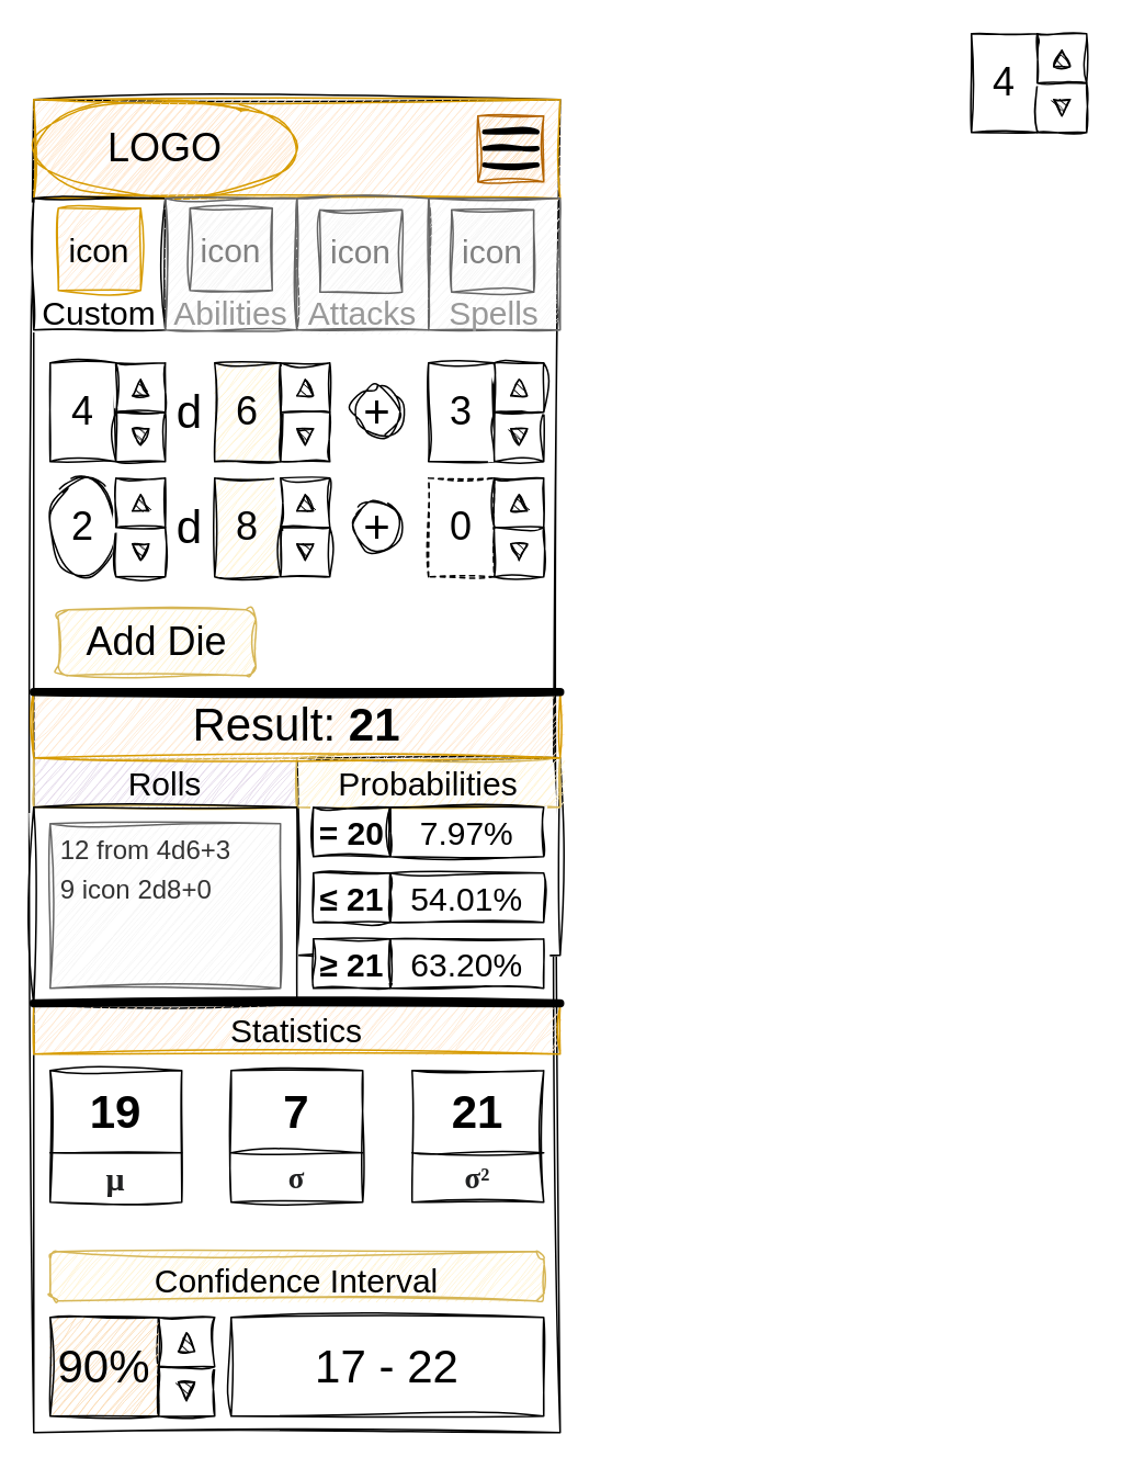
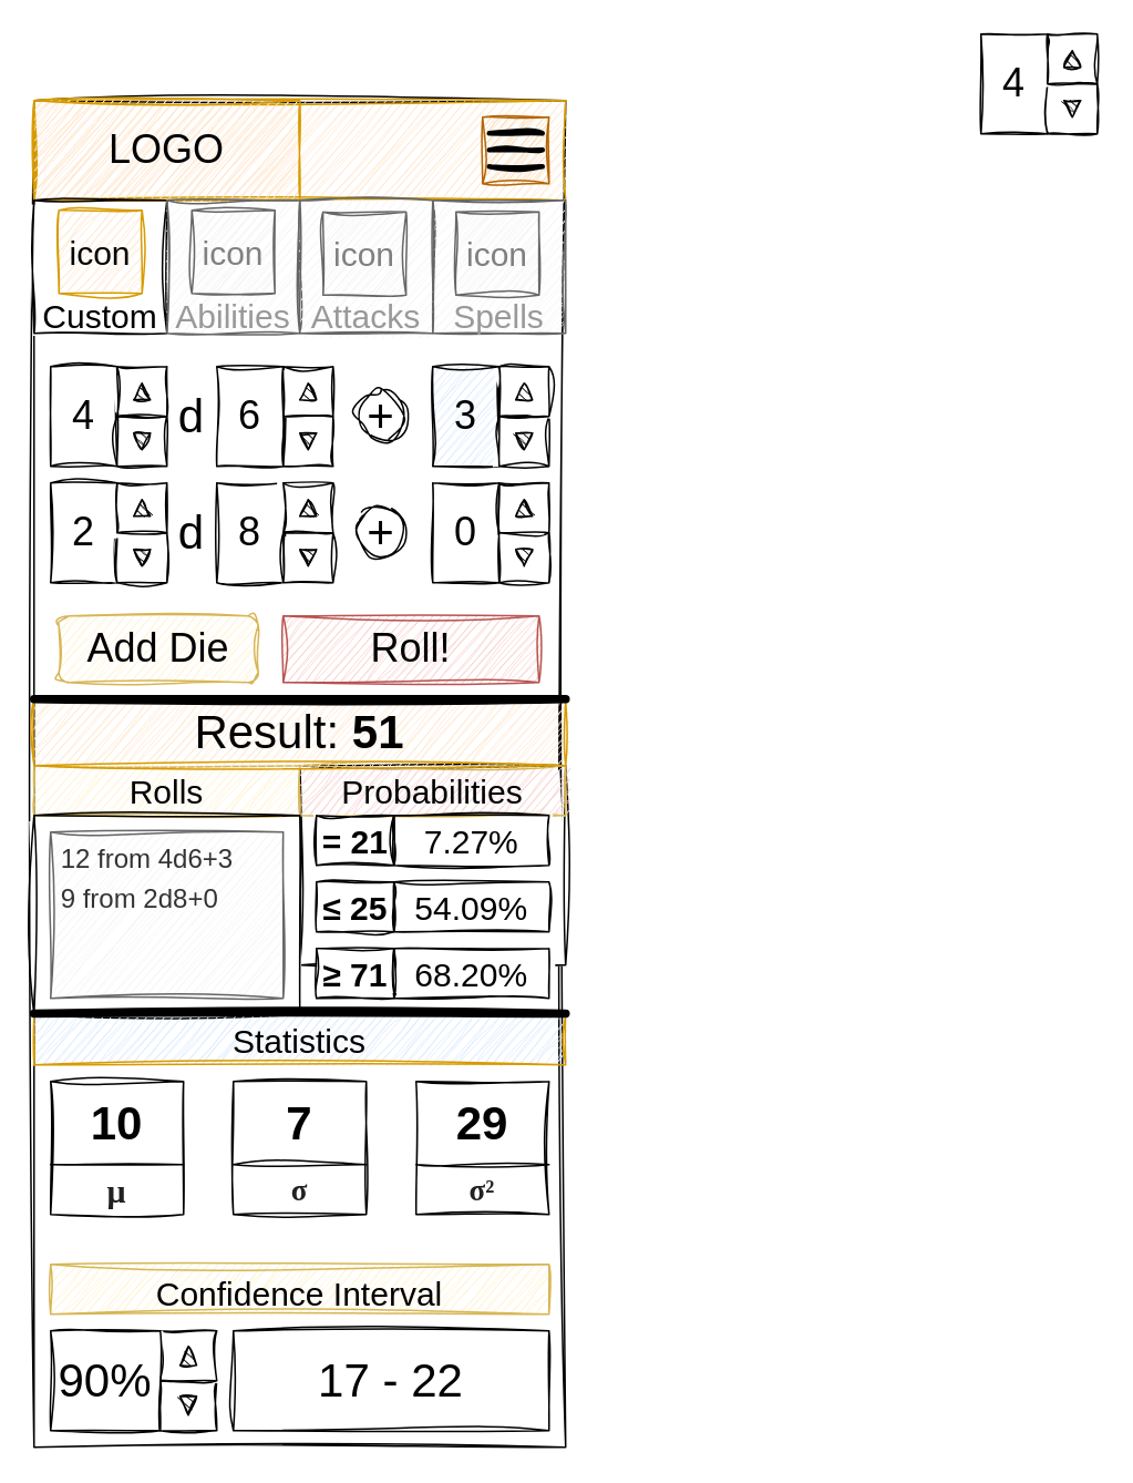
- <mxCell id="4" value="&lt;font style=&quot;font-size: 24px;&quot;&gt;LOGO&lt;/font&gt;" style="ellipse;whiteSpace=wrap;html=1;fillColor=#ffe6cc;strokeColor=#d79b00;sketch=1;curveFitting=1;jiggle=2;" vertex="1" parent="1"><mxGeometry x="20" y="60" width="160" height="60" as="geometry" /></mxCell>
+ <mxCell id="4" value="&lt;font style=&quot;font-size: 24px;&quot;&gt;LOGO&lt;/font&gt;" style="rounded=0;whiteSpace=wrap;html=1;fillColor=#ffe6cc;strokeColor=#d79b00;sketch=1;curveFitting=1;jiggle=2;" vertex="1" parent="1"><mxGeometry x="20" y="60" width="160" height="60" as="geometry" /></mxCell>
- <mxCell id="29" value="&lt;font style=&quot;font-size: 24px;&quot;&gt;6&lt;/font&gt;" style="rounded=0;whiteSpace=wrap;html=1;strokeColor=#000000;fontSize=20;fontColor=#000000;sketch=1;curveFitting=1;jiggle=2;fillColor=#fff2cc;" vertex="1" parent="28"><mxGeometry width="40" height="60" as="geometry" /></mxCell>
+ <mxCell id="29" value="&lt;font style=&quot;font-size: 24px;&quot;&gt;6&lt;/font&gt;" style="rounded=0;whiteSpace=wrap;html=1;strokeColor=#000000;fontSize=20;fontColor=#000000;sketch=1;curveFitting=1;jiggle=2;" vertex="1" parent="28"><mxGeometry width="40" height="60" as="geometry" /></mxCell>
- <mxCell id="36" value="&lt;font style=&quot;font-size: 24px;&quot;&gt;3&lt;/font&gt;" style="rounded=0;whiteSpace=wrap;html=1;strokeColor=#000000;fontSize=20;fontColor=#000000;sketch=1;curveFitting=1;jiggle=2;" vertex="1" parent="35"><mxGeometry width="40" height="60" as="geometry" /></mxCell>
+ <mxCell id="36" value="&lt;font style=&quot;font-size: 24px;&quot;&gt;3&lt;/font&gt;" style="rounded=0;whiteSpace=wrap;html=1;strokeColor=#000000;fontSize=20;fontColor=#000000;sketch=1;curveFitting=1;jiggle=2;fillColor=#dae8fc;" vertex="1" parent="35"><mxGeometry width="40" height="60" as="geometry" /></mxCell>
- <mxCell id="43" value="&lt;font style=&quot;font-size: 24px;&quot;&gt;2&lt;/font&gt;" style="ellipse;whiteSpace=wrap;html=1;strokeColor=#000000;fontSize=20;fontColor=#000000;sketch=1;curveFitting=1;jiggle=2;" vertex="1" parent="42"><mxGeometry width="40" height="60" as="geometry" /></mxCell>
+ <mxCell id="43" value="&lt;font style=&quot;font-size: 24px;&quot;&gt;2&lt;/font&gt;" style="rounded=0;whiteSpace=wrap;html=1;strokeColor=#000000;fontSize=20;fontColor=#000000;sketch=1;curveFitting=1;jiggle=2;" vertex="1" parent="42"><mxGeometry width="40" height="60" as="geometry" /></mxCell>
- <mxCell id="49" value="&lt;font style=&quot;font-size: 24px;&quot;&gt;8&lt;/font&gt;" style="rounded=0;whiteSpace=wrap;html=1;strokeColor=#000000;fontSize=20;fontColor=#000000;sketch=1;curveFitting=1;jiggle=2;fillColor=#fff2cc;" vertex="1" parent="48"><mxGeometry width="40" height="60" as="geometry" /></mxCell>
+ <mxCell id="49" value="&lt;font style=&quot;font-size: 24px;&quot;&gt;8&lt;/font&gt;" style="rounded=0;whiteSpace=wrap;html=1;strokeColor=#000000;fontSize=20;fontColor=#000000;sketch=1;curveFitting=1;jiggle=2;" vertex="1" parent="48"><mxGeometry width="40" height="60" as="geometry" /></mxCell>
- <mxCell id="56" value="&lt;font style=&quot;font-size: 24px;&quot;&gt;0&lt;/font&gt;" style="rounded=0;whiteSpace=wrap;html=1;strokeColor=#000000;fontSize=20;fontColor=#000000;sketch=1;curveFitting=1;jiggle=2;dashed=1;" vertex="1" parent="55"><mxGeometry width="40" height="60" as="geometry" /></mxCell>
+ <mxCell id="56" value="&lt;font style=&quot;font-size: 24px;&quot;&gt;0&lt;/font&gt;" style="rounded=0;whiteSpace=wrap;html=1;strokeColor=#000000;fontSize=20;fontColor=#000000;sketch=1;curveFitting=1;jiggle=2;" vertex="1" parent="55"><mxGeometry width="40" height="60" as="geometry" /></mxCell>
+ <mxCell id="63" value="&lt;font style=&quot;font-size: 24px;&quot;&gt;Roll!&lt;/font&gt;" style="rounded=0;whiteSpace=wrap;html=1;strokeColor=#b85450;fontSize=16;fillColor=#f8cecc;sketch=1;curveFitting=1;jiggle=2;" vertex="1" parent="1"><mxGeometry x="170" y="370" width="154" height="40" as="geometry" /></mxCell>
- <mxCell id="100" value="&lt;font style=&quot;font-size: 28px;&quot;&gt;Result: &lt;b&gt;21&lt;/b&gt;&lt;/font&gt;" style="rounded=0;whiteSpace=wrap;html=1;fontSize=20;fillColor=#ffe6cc;strokeColor=#d79b00;sketch=1;curveFitting=1;jiggle=2;" vertex="1" parent="1"><mxGeometry x="20" y="420" width="320" height="40" as="geometry" /></mxCell>
+ <mxCell id="100" value="&lt;font style=&quot;font-size: 28px;&quot;&gt;Result: &lt;b&gt;51&lt;/b&gt;&lt;/font&gt;" style="rounded=0;whiteSpace=wrap;html=1;fontSize=20;fillColor=#ffe6cc;strokeColor=#d79b00;sketch=1;curveFitting=1;jiggle=2;" vertex="1" parent="1"><mxGeometry x="20" y="420" width="320" height="40" as="geometry" /></mxCell>
- <mxCell id="64" value="&lt;font style=&quot;font-size: 20px;&quot;&gt;Rolls&lt;/font&gt;" style="rounded=0;whiteSpace=wrap;html=1;strokeColor=#d6b656;fontSize=24;fillColor=#e1d5e7;sketch=1;curveFitting=1;jiggle=2;" vertex="1" parent="1"><mxGeometry x="20" y="460" width="160" height="30" as="geometry" /></mxCell>
+ <mxCell id="64" value="&lt;font style=&quot;font-size: 20px;&quot;&gt;Rolls&lt;/font&gt;" style="rounded=0;whiteSpace=wrap;html=1;strokeColor=#d6b656;fontSize=24;fillColor=#fff2cc;sketch=1;curveFitting=1;jiggle=2;" vertex="1" parent="1"><mxGeometry x="20" y="460" width="160" height="30" as="geometry" /></mxCell>
- <mxCell id="66" value="&lt;font style=&quot;font-size: 20px;&quot;&gt;Probabilities&lt;/font&gt;" style="rounded=0;whiteSpace=wrap;html=1;strokeColor=#d6b656;fontSize=24;fillColor=#fff2cc;sketch=1;curveFitting=1;jiggle=2;" vertex="1" parent="1"><mxGeometry x="180" y="460" width="160" height="30" as="geometry" /></mxCell>
+ <mxCell id="66" value="&lt;font style=&quot;font-size: 20px;&quot;&gt;Probabilities&lt;/font&gt;" style="rounded=0;whiteSpace=wrap;html=1;strokeColor=#d6b656;fontSize=24;fillColor=#f8cecc;sketch=1;curveFitting=1;jiggle=2;" vertex="1" parent="1"><mxGeometry x="180" y="460" width="160" height="30" as="geometry" /></mxCell>
- <mxCell id="70" value="&lt;font style=&quot;font-size: 20px;&quot;&gt;&lt;b&gt;= 20&lt;/b&gt;&lt;/font&gt;" style="rounded=0;whiteSpace=wrap;html=1;fontSize=16;sketch=1;curveFitting=1;jiggle=2;" vertex="1" parent="69"><mxGeometry width="46.667" height="30" as="geometry" /></mxCell>
+ <mxCell id="70" value="&lt;font style=&quot;font-size: 20px;&quot;&gt;&lt;b&gt;= 21&lt;/b&gt;&lt;/font&gt;" style="rounded=0;whiteSpace=wrap;html=1;fontSize=16;sketch=1;curveFitting=1;jiggle=2;" vertex="1" parent="69"><mxGeometry width="46.667" height="30" as="geometry" /></mxCell>
- <mxCell id="71" value="&lt;font style=&quot;font-size: 20px;&quot;&gt;7.97%&lt;/font&gt;" style="rounded=0;whiteSpace=wrap;html=1;fontSize=20;sketch=1;curveFitting=1;jiggle=2;" vertex="1" parent="69"><mxGeometry x="46.667" width="93.333" height="30" as="geometry" /></mxCell>
+ <mxCell id="71" value="&lt;font style=&quot;font-size: 20px;&quot;&gt;7.27%&lt;/font&gt;" style="rounded=0;whiteSpace=wrap;html=1;fontSize=20;sketch=1;curveFitting=1;jiggle=2;" vertex="1" parent="69"><mxGeometry x="46.667" width="93.333" height="30" as="geometry" /></mxCell>
- <mxCell id="73" value="&lt;font style=&quot;font-size: 20px;&quot;&gt;&lt;b&gt;≤&amp;nbsp;21&lt;/b&gt;&lt;/font&gt;" style="rounded=0;whiteSpace=wrap;html=1;fontSize=16;sketch=1;curveFitting=1;jiggle=2;" vertex="1" parent="72"><mxGeometry width="46.667" height="30" as="geometry" /></mxCell>
+ <mxCell id="73" value="&lt;font style=&quot;font-size: 20px;&quot;&gt;&lt;b&gt;≤&amp;nbsp;25&lt;/b&gt;&lt;/font&gt;" style="rounded=0;whiteSpace=wrap;html=1;fontSize=16;sketch=1;curveFitting=1;jiggle=2;" vertex="1" parent="72"><mxGeometry width="46.667" height="30" as="geometry" /></mxCell>
- <mxCell id="74" value="&lt;font style=&quot;font-size: 20px;&quot;&gt;54.01%&lt;/font&gt;" style="rounded=0;whiteSpace=wrap;html=1;fontSize=20;sketch=1;curveFitting=1;jiggle=2;" vertex="1" parent="72"><mxGeometry x="46.667" width="93.333" height="30" as="geometry" /></mxCell>
+ <mxCell id="74" value="&lt;font style=&quot;font-size: 20px;&quot;&gt;54.09%&lt;/font&gt;" style="rounded=0;whiteSpace=wrap;html=1;fontSize=20;sketch=1;curveFitting=1;jiggle=2;" vertex="1" parent="72"><mxGeometry x="46.667" width="93.333" height="30" as="geometry" /></mxCell>
- <mxCell id="68" value="&lt;font style=&quot;font-size: 16px;&quot;&gt;&amp;nbsp;12 from 4d6+3&lt;br&gt;&amp;nbsp;9 icon 2d8+0&lt;br&gt;&lt;br&gt;&lt;br&gt;&lt;/font&gt;" style="rounded=0;whiteSpace=wrap;html=1;fontSize=20;align=left;fillColor=#f5f5f5;fontColor=#333333;strokeColor=#666666;sketch=1;curveFitting=1;jiggle=2;" vertex="1" parent="1"><mxGeometry x="30" y="500" width="140" height="100" as="geometry" /></mxCell>
+ <mxCell id="68" value="&lt;font style=&quot;font-size: 16px;&quot;&gt;&amp;nbsp;12 from 4d6+3&lt;br&gt;&amp;nbsp;9 from 2d8+0&lt;br&gt;&lt;br&gt;&lt;br&gt;&lt;/font&gt;" style="rounded=0;whiteSpace=wrap;html=1;fontSize=20;align=left;fillColor=#f5f5f5;fontColor=#333333;strokeColor=#666666;sketch=1;curveFitting=1;jiggle=2;" vertex="1" parent="1"><mxGeometry x="30" y="500" width="140" height="100" as="geometry" /></mxCell>
- <mxCell id="76" value="&lt;font style=&quot;font-size: 20px;&quot;&gt;&lt;b&gt;≥&amp;nbsp;21&lt;/b&gt;&lt;/font&gt;" style="rounded=0;whiteSpace=wrap;html=1;fontSize=16;sketch=1;curveFitting=1;jiggle=2;" vertex="1" parent="75"><mxGeometry width="46.667" height="30" as="geometry" /></mxCell>
+ <mxCell id="76" value="&lt;font style=&quot;font-size: 20px;&quot;&gt;&lt;b&gt;≥&amp;nbsp;71&lt;/b&gt;&lt;/font&gt;" style="rounded=0;whiteSpace=wrap;html=1;fontSize=16;sketch=1;curveFitting=1;jiggle=2;" vertex="1" parent="75"><mxGeometry width="46.667" height="30" as="geometry" /></mxCell>
- <mxCell id="77" value="&lt;font style=&quot;font-size: 20px;&quot;&gt;63.20%&lt;/font&gt;" style="rounded=0;whiteSpace=wrap;html=1;fontSize=20;sketch=1;curveFitting=1;jiggle=2;" vertex="1" parent="75"><mxGeometry x="46.667" width="93.333" height="30" as="geometry" /></mxCell>
+ <mxCell id="77" value="&lt;font style=&quot;font-size: 20px;&quot;&gt;68.20%&lt;/font&gt;" style="rounded=0;whiteSpace=wrap;html=1;fontSize=20;sketch=1;curveFitting=1;jiggle=2;" vertex="1" parent="75"><mxGeometry x="46.667" width="93.333" height="30" as="geometry" /></mxCell>
- <mxCell id="78" value="Statistics" style="rounded=0;whiteSpace=wrap;html=1;fontSize=20;fillColor=#ffe6cc;strokeColor=#d79b00;sketch=1;curveFitting=1;jiggle=2;" vertex="1" parent="1"><mxGeometry x="20" y="610" width="320" height="30" as="geometry" /></mxCell>
+ <mxCell id="78" value="Statistics" style="rounded=0;whiteSpace=wrap;html=1;fontSize=20;fillColor=#dae8fc;strokeColor=#d79b00;sketch=1;curveFitting=1;jiggle=2;" vertex="1" parent="1"><mxGeometry x="20" y="610" width="320" height="30" as="geometry" /></mxCell>
- <mxCell id="83" value="&lt;font style=&quot;font-size: 28px;&quot;&gt;&lt;b&gt;19&lt;/b&gt;&lt;/font&gt;" style="text;html=1;strokeColor=none;fillColor=none;align=center;verticalAlign=middle;whiteSpace=wrap;rounded=0;fontSize=20;fontColor=#000000;sketch=1;curveFitting=1;jiggle=2;" vertex="1" parent="1"><mxGeometry x="40" y="660" width="60" height="30" as="geometry" /></mxCell>
+ <mxCell id="83" value="&lt;font style=&quot;font-size: 28px;&quot;&gt;&lt;b&gt;10&lt;/b&gt;&lt;/font&gt;" style="text;html=1;strokeColor=none;fillColor=none;align=center;verticalAlign=middle;whiteSpace=wrap;rounded=0;fontSize=20;fontColor=#000000;sketch=1;curveFitting=1;jiggle=2;" vertex="1" parent="1"><mxGeometry x="40" y="660" width="60" height="30" as="geometry" /></mxCell>
- <mxCell id="85" value="&lt;font style=&quot;font-size: 28px;&quot;&gt;&lt;b&gt;21&lt;/b&gt;&lt;/font&gt;" style="text;html=1;strokeColor=none;fillColor=none;align=center;verticalAlign=middle;whiteSpace=wrap;rounded=0;fontSize=20;fontColor=#000000;sketch=1;curveFitting=1;jiggle=2;" vertex="1" parent="1"><mxGeometry x="260" y="660" width="60" height="30" as="geometry" /></mxCell>
+ <mxCell id="85" value="&lt;font style=&quot;font-size: 28px;&quot;&gt;&lt;b&gt;29&lt;/b&gt;&lt;/font&gt;" style="text;html=1;strokeColor=none;fillColor=none;align=center;verticalAlign=middle;whiteSpace=wrap;rounded=0;fontSize=20;fontColor=#000000;sketch=1;curveFitting=1;jiggle=2;" vertex="1" parent="1"><mxGeometry x="260" y="660" width="60" height="30" as="geometry" /></mxCell>
- <mxCell id="98" value="&lt;font data-font-src=&quot;https://fonts.googleapis.com/css?family=Architects+Daughter&quot; style=&quot;font-size: 20px;&quot;&gt;Confidence Interval&lt;/font&gt;" style="whiteSpace=wrap;html=1;hachureGap=4;fontFamily=Helvetica;fontSize=28;fillColor=#fff2cc;strokeColor=#d6b656;sketch=1;curveFitting=1;jiggle=2;rounded=1;" vertex="1" parent="1"><mxGeometry x="30" y="760" width="300" height="30" as="geometry" /></mxCell>
+ <mxCell id="98" value="&lt;font data-font-src=&quot;https://fonts.googleapis.com/css?family=Architects+Daughter&quot; style=&quot;font-size: 20px;&quot;&gt;Confidence Interval&lt;/font&gt;" style="rounded=0;whiteSpace=wrap;html=1;hachureGap=4;fontFamily=Helvetica;fontSize=28;fillColor=#fff2cc;strokeColor=#d6b656;sketch=1;curveFitting=1;jiggle=2;" vertex="1" parent="1"><mxGeometry x="30" y="760" width="300" height="30" as="geometry" /></mxCell>
- <mxCell id="97" value="&lt;font face=&quot;Helvetica&quot; style=&quot;font-size: 28px;&quot;&gt;90%&lt;/font&gt;" style="rounded=0;whiteSpace=wrap;html=1;hachureGap=4;fontFamily=Architects Daughter;fontSource=https%3A%2F%2Ffonts.googleapis.com%2Fcss%3Ffamily%3DArchitects%2BDaughter;fontSize=18;sketch=1;curveFitting=1;jiggle=2;fillColor=#fad7ac;" vertex="1" parent="92"><mxGeometry width="66" height="60" as="geometry" /></mxCell>
+ <mxCell id="97" value="&lt;font face=&quot;Helvetica&quot; style=&quot;font-size: 28px;&quot;&gt;90%&lt;/font&gt;" style="rounded=0;whiteSpace=wrap;html=1;hachureGap=4;fontFamily=Architects Daughter;fontSource=https%3A%2F%2Ffonts.googleapis.com%2Fcss%3Ffamily%3DArchitects%2BDaughter;fontSize=18;sketch=1;curveFitting=1;jiggle=2;" vertex="1" parent="92"><mxGeometry width="66" height="60" as="geometry" /></mxCell>
